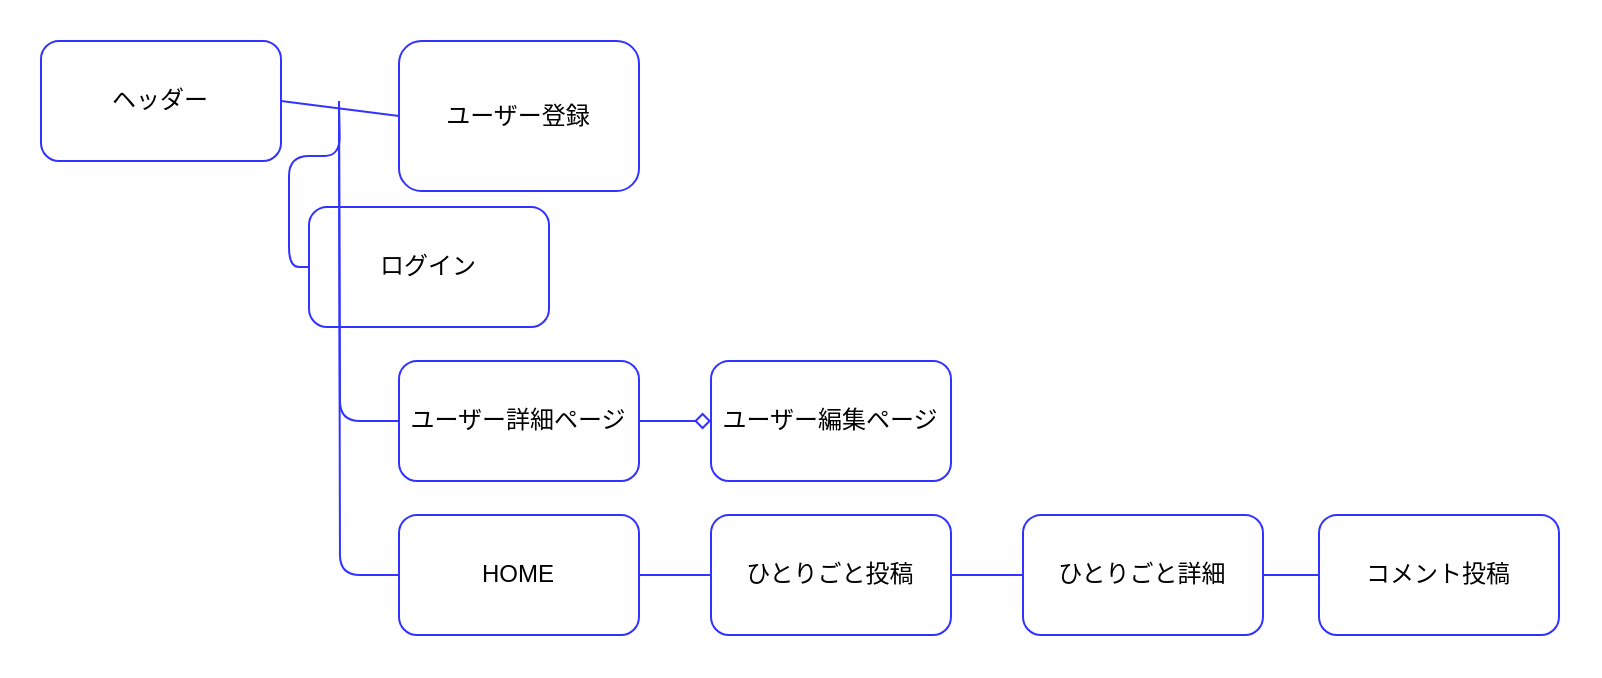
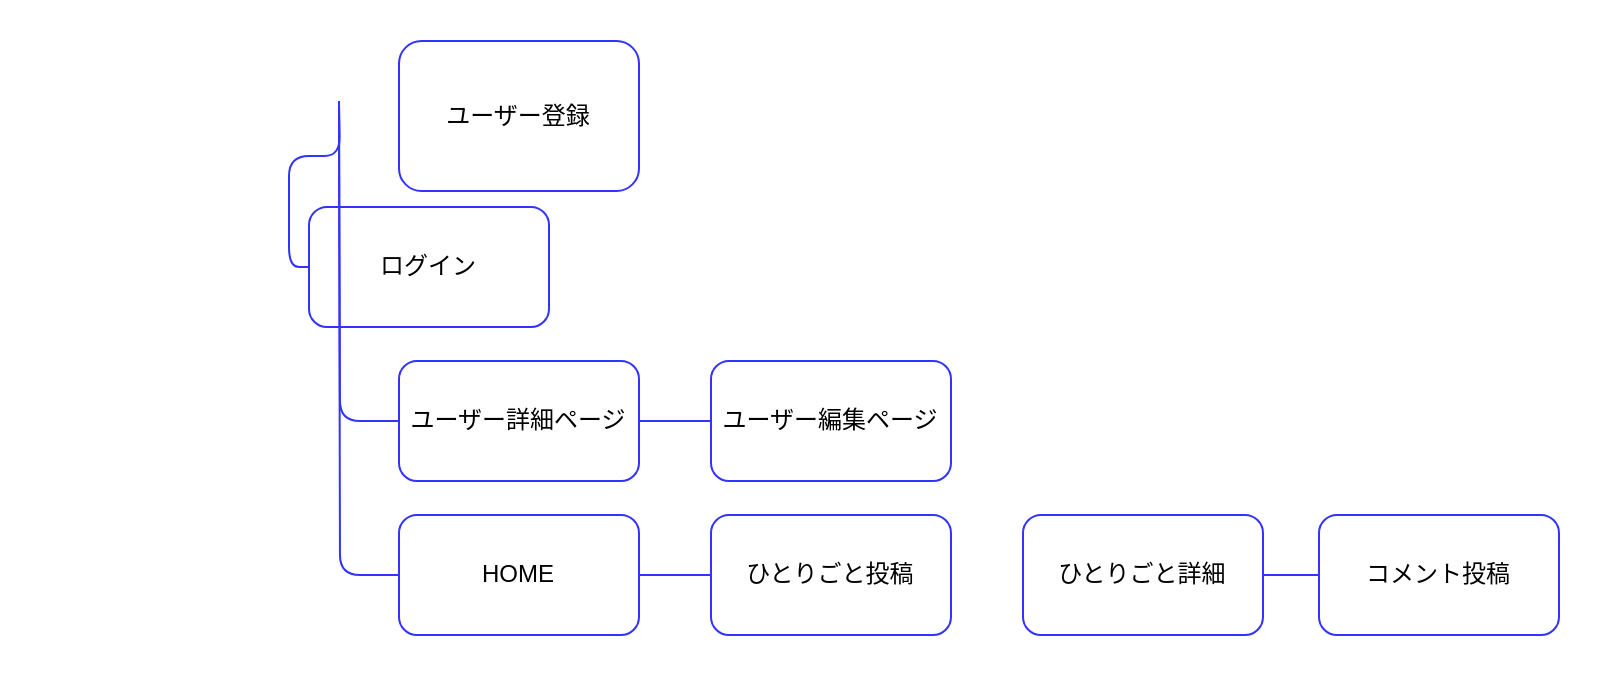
- <mxCell id="6" value="ヘッダー" style="rounded=1;whiteSpace=wrap;html=1;strokeColor=#3333FF;" vertex="1" parent="1"><mxGeometry x="20" y="20" width="120" height="60" as="geometry" /></mxCell>
- <mxCell id="15" value="" style="endArrow=none;html=1;strokeColor=#3333FF;entryX=1;entryY=0.5;entryDx=0;entryDy=0;exitX=0;exitY=0.5;exitDx=0;exitDy=0;" edge="1" parent="1" source="4" target="6"><mxGeometry width="50" height="100" relative="1" as="geometry"><mxPoint x="204" y="179" as="sourcePoint" /><mxPoint x="157" y="185" as="targetPoint" /></mxGeometry></mxCell>
- <mxCell id="7" style="edgeStyle=none;html=1;exitX=1;exitY=0.5;exitDx=0;exitDy=0;entryX=0;entryY=0.5;entryDx=0;entryDy=0;strokeColor=#3333FF;endArrow=diamond;endFill=0;" edge="1" parent="1" source="8" target="18"><mxGeometry relative="1" as="geometry" /></mxCell>
+ <mxCell id="7" style="edgeStyle=none;html=1;exitX=1;exitY=0.5;exitDx=0;exitDy=0;entryX=0;entryY=0.5;entryDx=0;entryDy=0;strokeColor=#3333FF;endArrow=none;endFill=0;" edge="1" parent="1" source="8" target="18"><mxGeometry relative="1" as="geometry" /></mxCell>
- <mxCell id="9" style="edgeStyle=none;html=1;exitX=1;exitY=0.5;exitDx=0;exitDy=0;entryX=0;entryY=0.5;entryDx=0;entryDy=0;strokeColor=#3333FF;endArrow=none;endFill=0;" edge="1" parent="1" source="10" target="12"><mxGeometry relative="1" as="geometry" /></mxCell>
